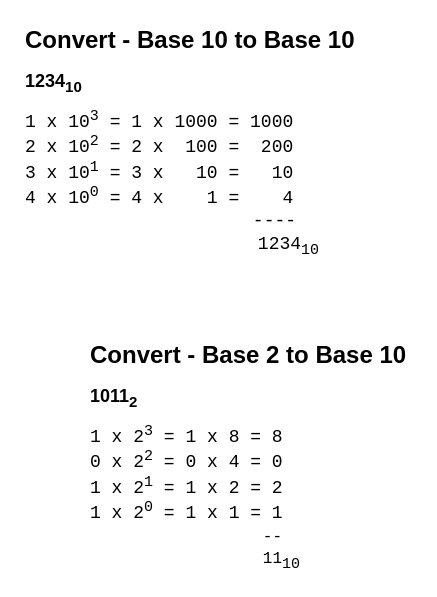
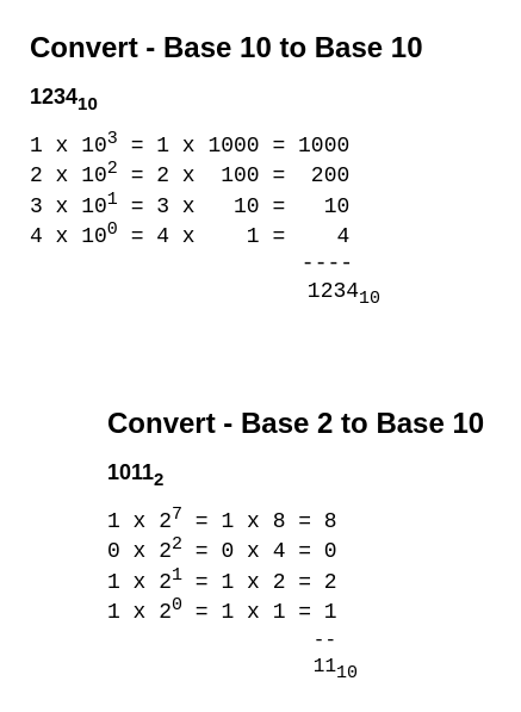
- <mxCell id="3" value="&lt;p style=&quot;line-height: 1.2&quot;&gt;&lt;/p&gt;&lt;h1&gt;Convert - Base 2 to Base 10&lt;/h1&gt;&lt;p&gt;&lt;font style=&quot;font-size: 18px&quot;&gt;&lt;b&gt;1011&lt;sub&gt;2&lt;/sub&gt;&lt;/b&gt;&lt;/font&gt;&lt;/p&gt;&lt;p&gt;&lt;font style=&quot;font-size: 18px&quot;&gt;&lt;font face=&quot;Courier New&quot;&gt;1 x 2&lt;sup&gt;3&lt;/sup&gt; = 1 x 8 = 8&lt;br&gt;&lt;/font&gt;&lt;span style=&quot;font-family: &amp;#34;courier new&amp;#34;&quot;&gt;0 x 2&lt;sup&gt;2&lt;/sup&gt; = 0 x 4 = 0&lt;br&gt;&lt;/span&gt;&lt;span style=&quot;font-family: &amp;#34;courier new&amp;#34;&quot;&gt;1 x 2&lt;sup&gt;1&lt;/sup&gt; = 1 x 2 = 2&lt;br&gt;&lt;/span&gt;&lt;span style=&quot;font-family: &amp;#34;courier new&amp;#34;&quot;&gt;1 x 2&lt;sup&gt;0&lt;/sup&gt; = 1 x 1 = 1&lt;/span&gt;&lt;span style=&quot;font-size: medium ; font-family: &amp;#34;courier new&amp;#34;&quot;&gt;&amp;nbsp; &amp;nbsp; &amp;nbsp; &amp;nbsp; &amp;nbsp; &amp;nbsp;&lt;/span&gt;&lt;span style=&quot;font-size: medium ; font-family: &amp;#34;courier new&amp;#34; ; white-space: pre&quot;&gt;&#09;&lt;/span&gt;&lt;span style=&quot;font-size: medium ; font-family: &amp;#34;courier new&amp;#34;&quot;&gt;&amp;nbsp; &amp;nbsp; &amp;nbsp; &amp;nbsp; &amp;nbsp; &amp;nbsp; &amp;nbsp; &amp;nbsp; &amp;nbsp; &amp;nbsp; --&lt;/span&gt;&lt;span style=&quot;font-size: medium ; font-family: &amp;#34;courier new&amp;#34;&quot;&gt;&amp;nbsp; &amp;nbsp; &amp;nbsp; &amp;nbsp; &amp;nbsp; &amp;nbsp; &amp;nbsp; &amp;nbsp; &amp;nbsp; &amp;nbsp; &amp;nbsp; &amp;nbsp; &amp;nbsp; &amp;nbsp; &amp;nbsp; &amp;nbsp; 11&lt;/span&gt;&lt;sub style=&quot;font-family: &amp;#34;courier new&amp;#34;&quot;&gt;10&lt;/sub&gt;&lt;span style=&quot;font-size: medium ; font-family: &amp;#34;courier new&amp;#34;&quot;&gt;&lt;br&gt;&lt;/span&gt;&lt;/font&gt;&lt;/p&gt;&lt;p&gt;&lt;/p&gt;" style="text;html=1;strokeColor=none;fillColor=none;spacing=5;spacingTop=-20;whiteSpace=wrap;overflow=hidden;rounded=0;horizontal=1;spacingRight=0;" vertex="1" parent="1"><mxGeometry x="85" y="335" width="330" height="240" as="geometry" /></mxCell>
+ <mxCell id="3" value="&lt;p style=&quot;line-height: 1.2&quot;&gt;&lt;/p&gt;&lt;h1&gt;Convert - Base 2 to Base 10&lt;/h1&gt;&lt;p&gt;&lt;font style=&quot;font-size: 18px&quot;&gt;&lt;b&gt;1011&lt;sub&gt;2&lt;/sub&gt;&lt;/b&gt;&lt;/font&gt;&lt;/p&gt;&lt;p&gt;&lt;font style=&quot;font-size: 18px&quot;&gt;&lt;font face=&quot;Courier New&quot;&gt;1 x 2&lt;sup&gt;7&lt;/sup&gt; = 1 x 8 = 8&lt;br&gt;&lt;/font&gt;&lt;span style=&quot;font-family: &amp;#34;courier new&amp;#34;&quot;&gt;0 x 2&lt;sup&gt;2&lt;/sup&gt; = 0 x 4 = 0&lt;br&gt;&lt;/span&gt;&lt;span style=&quot;font-family: &amp;#34;courier new&amp;#34;&quot;&gt;1 x 2&lt;sup&gt;1&lt;/sup&gt; = 1 x 2 = 2&lt;br&gt;&lt;/span&gt;&lt;span style=&quot;font-family: &amp;#34;courier new&amp;#34;&quot;&gt;1 x 2&lt;sup&gt;0&lt;/sup&gt; = 1 x 1 = 1&lt;/span&gt;&lt;span style=&quot;font-size: medium ; font-family: &amp;#34;courier new&amp;#34;&quot;&gt;&amp;nbsp; &amp;nbsp; &amp;nbsp; &amp;nbsp; &amp;nbsp; &amp;nbsp;&lt;/span&gt;&lt;span style=&quot;font-size: medium ; font-family: &amp;#34;courier new&amp;#34; ; white-space: pre&quot;&gt;&#09;&lt;/span&gt;&lt;span style=&quot;font-size: medium ; font-family: &amp;#34;courier new&amp;#34;&quot;&gt;&amp;nbsp; &amp;nbsp; &amp;nbsp; &amp;nbsp; &amp;nbsp; &amp;nbsp; &amp;nbsp; &amp;nbsp; &amp;nbsp; &amp;nbsp; --&lt;/span&gt;&lt;span style=&quot;font-size: medium ; font-family: &amp;#34;courier new&amp;#34;&quot;&gt;&amp;nbsp; &amp;nbsp; &amp;nbsp; &amp;nbsp; &amp;nbsp; &amp;nbsp; &amp;nbsp; &amp;nbsp; &amp;nbsp; &amp;nbsp; &amp;nbsp; &amp;nbsp; &amp;nbsp; &amp;nbsp; &amp;nbsp; &amp;nbsp; 11&lt;/span&gt;&lt;sub style=&quot;font-family: &amp;#34;courier new&amp;#34;&quot;&gt;10&lt;/sub&gt;&lt;span style=&quot;font-size: medium ; font-family: &amp;#34;courier new&amp;#34;&quot;&gt;&lt;br&gt;&lt;/span&gt;&lt;/font&gt;&lt;/p&gt;&lt;p&gt;&lt;/p&gt;" style="text;html=1;strokeColor=none;fillColor=none;spacing=5;spacingTop=-20;whiteSpace=wrap;overflow=hidden;rounded=0;horizontal=1;spacingRight=0;" vertex="1" parent="1"><mxGeometry x="85" y="335" width="330" height="240" as="geometry" /></mxCell>
